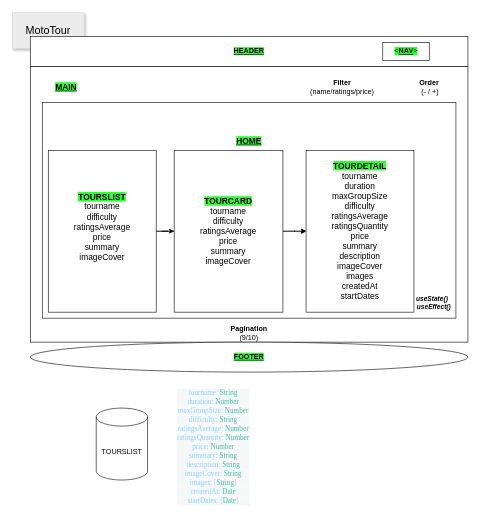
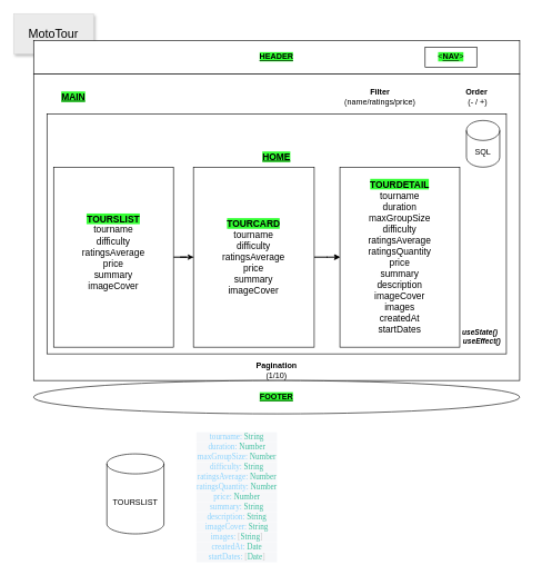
+ <mxCell id="18" value="SQL" style="shape=cylinder3;whiteSpace=wrap;html=1;boundedLbl=1;backgroundOutline=1;size=15;" parent="1" vertex="1"><mxGeometry x="700" y="180" width="50" height="70" as="geometry" /></mxCell>
- <mxCell id="14" value="&lt;b&gt;Pagination&lt;/b&gt; (9/10)" style="text;html=1;strokeColor=none;fillColor=none;align=center;verticalAlign=middle;whiteSpace=wrap;rounded=0;" parent="1" vertex="1"><mxGeometry x="385" y="540" width="60" height="30" as="geometry" /></mxCell>
+ <mxCell id="14" value="&lt;b&gt;Pagination&lt;/b&gt; (1/10)" style="text;html=1;strokeColor=none;fillColor=none;align=center;verticalAlign=middle;whiteSpace=wrap;rounded=0;" parent="1" vertex="1"><mxGeometry x="385" y="540" width="60" height="30" as="geometry" /></mxCell>
